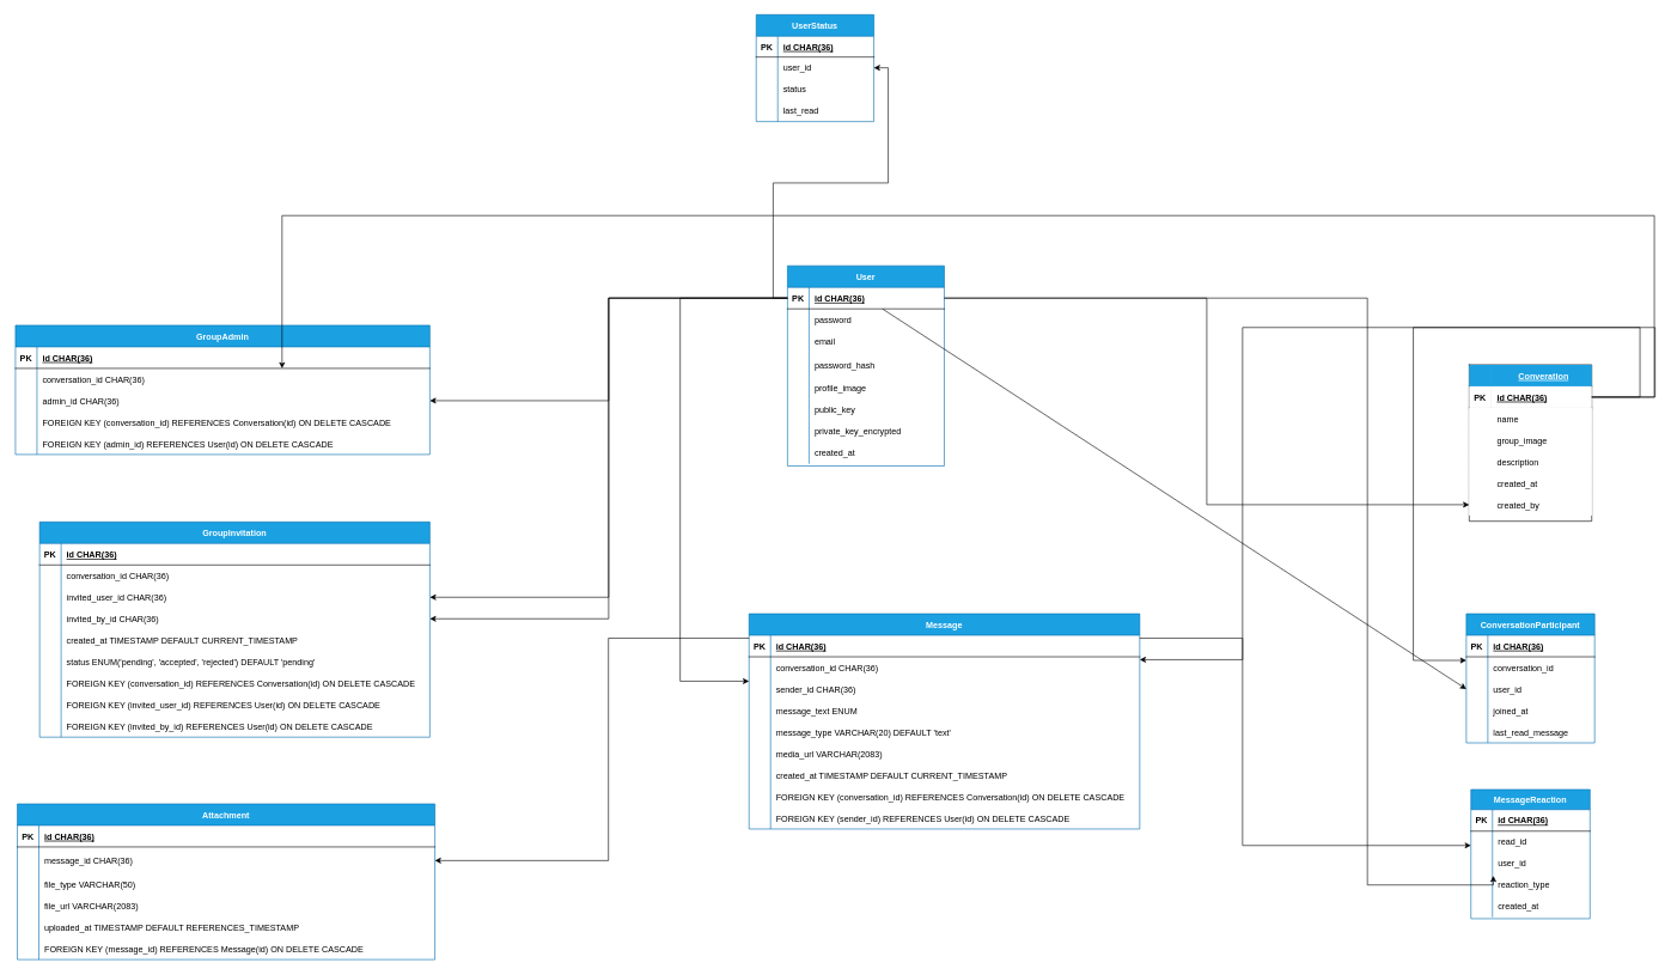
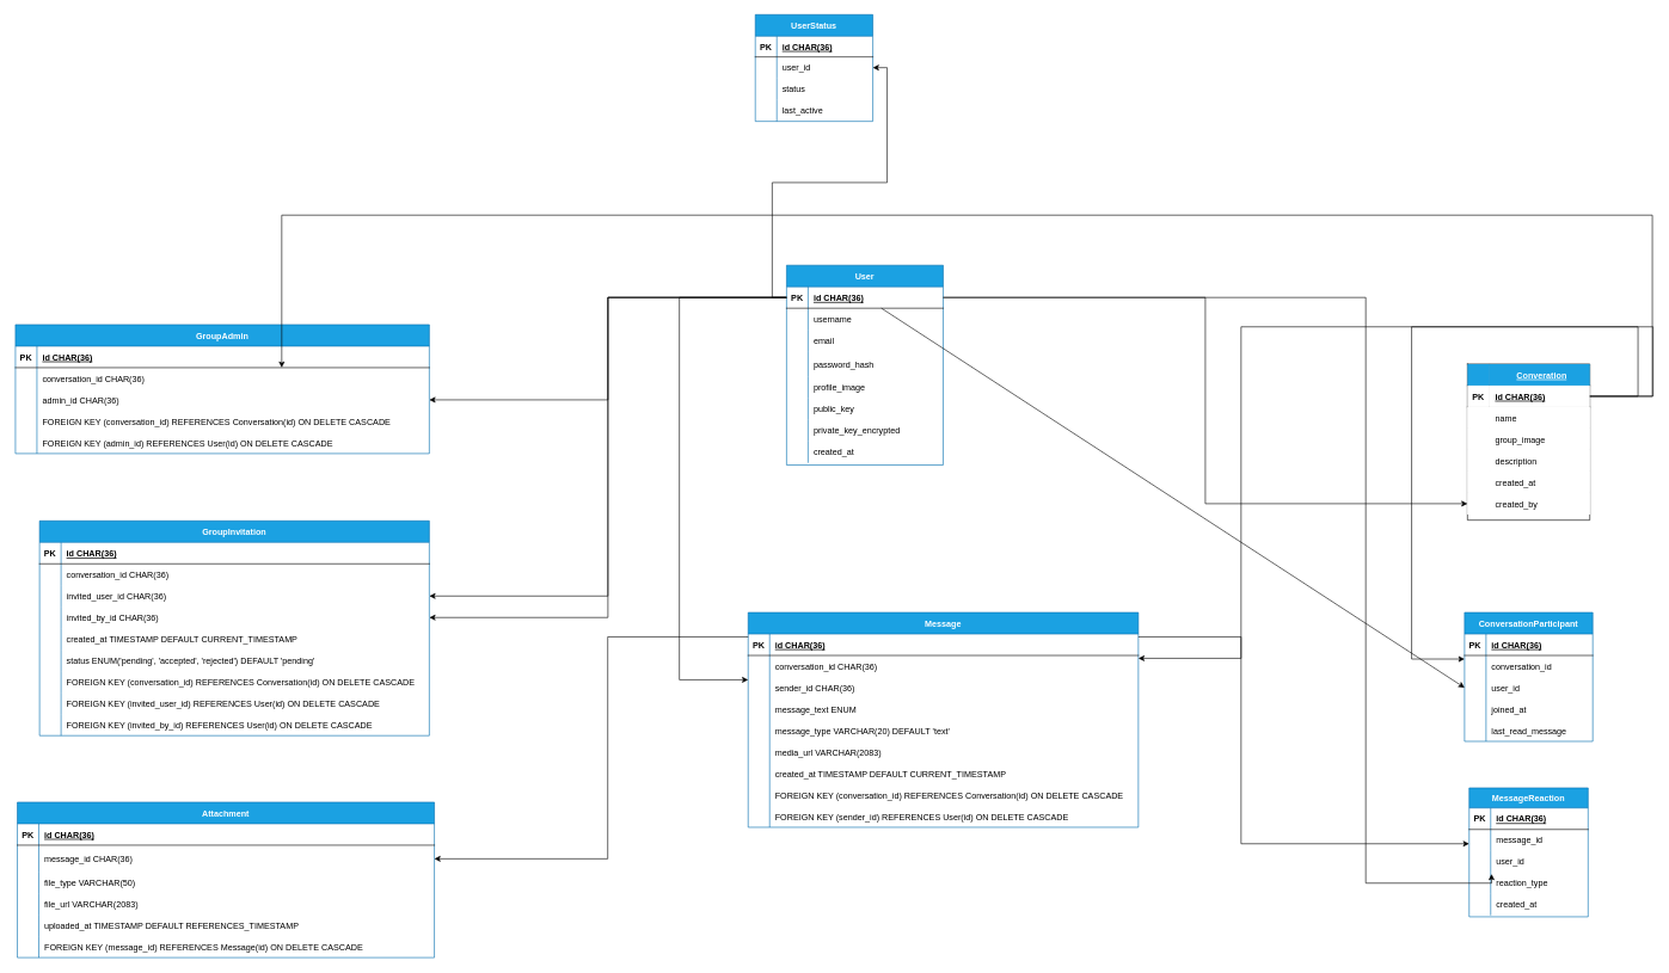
- <mxCell id="184" value="last_read" style="shape=partialRectangle;overflow=hidden;connectable=0;align=left;top=0;left=0;bottom=0;right=0;spacingLeft=6;fillColor=none;labelBackgroundColor=none;" parent="182" vertex="1"><mxGeometry x="30" width="134" height="30" as="geometry"><mxRectangle width="134" height="30" as="alternateBounds" /></mxGeometry></mxCell>
+ <mxCell id="184" value="last_active" style="shape=partialRectangle;overflow=hidden;connectable=0;align=left;top=0;left=0;bottom=0;right=0;spacingLeft=6;fillColor=none;labelBackgroundColor=none;" parent="182" vertex="1"><mxGeometry x="30" width="134" height="30" as="geometry"><mxRectangle width="134" height="30" as="alternateBounds" /></mxGeometry></mxCell>
- <mxCell id="8" value="password" style="shape=partialRectangle;overflow=hidden;connectable=0;align=left;top=0;left=0;bottom=0;right=0;spacingLeft=6;fillColor=none;labelBackgroundColor=none;" parent="6" vertex="1"><mxGeometry x="30" width="188.534" height="30" as="geometry"><mxRectangle width="188.534" height="30" as="alternateBounds" /></mxGeometry></mxCell>
+ <mxCell id="8" value="username" style="shape=partialRectangle;overflow=hidden;connectable=0;align=left;top=0;left=0;bottom=0;right=0;spacingLeft=6;fillColor=none;labelBackgroundColor=none;" parent="6" vertex="1"><mxGeometry x="30" width="188.534" height="30" as="geometry"><mxRectangle width="188.534" height="30" as="alternateBounds" /></mxGeometry></mxCell>
- <mxCell id="143" value="read_id " style="shape=partialRectangle;overflow=hidden;connectable=0;align=left;top=0;left=0;bottom=0;right=0;spacingLeft=6;fillColor=none;labelBackgroundColor=none;" parent="141" vertex="1"><mxGeometry x="30" width="136" height="30" as="geometry"><mxRectangle width="136" height="30" as="alternateBounds" /></mxGeometry></mxCell>
+ <mxCell id="143" value="message_id " style="shape=partialRectangle;overflow=hidden;connectable=0;align=left;top=0;left=0;bottom=0;right=0;spacingLeft=6;fillColor=none;labelBackgroundColor=none;" parent="141" vertex="1"><mxGeometry x="30" width="136" height="30" as="geometry"><mxRectangle width="136" height="30" as="alternateBounds" /></mxGeometry></mxCell>
